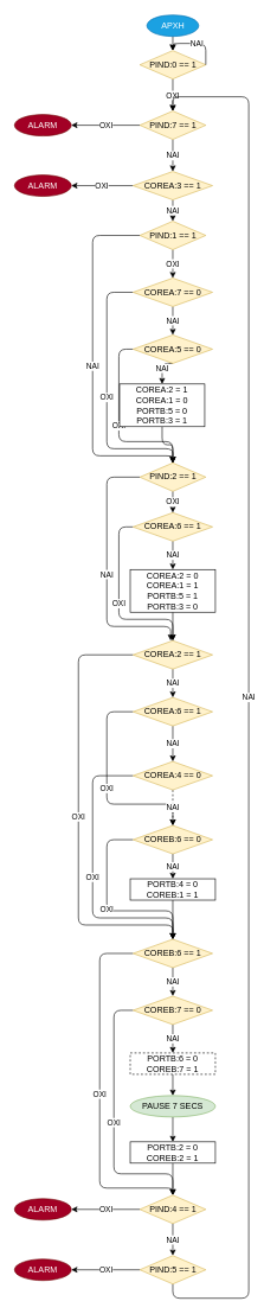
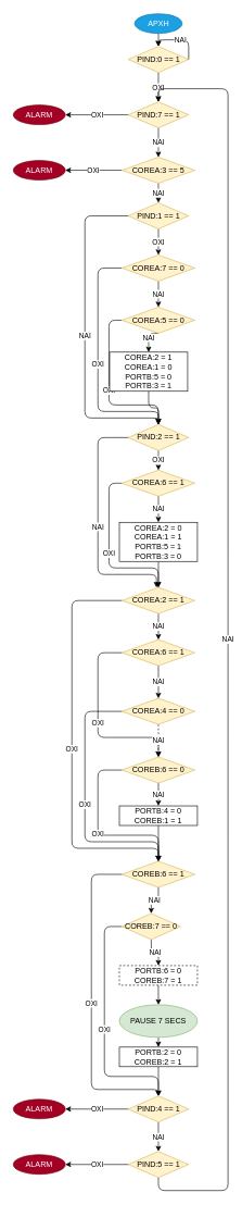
- <mxCell id="11" value="COREA:3 == 1" style="rhombus;whiteSpace=wrap;html=1;fillColor=#fff2cc;strokeColor=#d6b656;" parent="1" vertex="1"><mxGeometry x="187" y="240" width="112" height="40" as="geometry" /></mxCell>
+ <mxCell id="11" value="COREA:3 == 5" style="rhombus;whiteSpace=wrap;html=1;fillColor=#fff2cc;strokeColor=#d6b656;" parent="1" vertex="1"><mxGeometry x="187" y="240" width="112" height="40" as="geometry" /></mxCell>
- <mxCell id="50" value="COREB:7 == 0" style="rhombus;whiteSpace=wrap;html=1;fillColor=#fff2cc;strokeColor=#d6b656;" parent="1" vertex="1"><mxGeometry x="187" y="1400" width="112" height="40" as="geometry" /></mxCell>
+ <mxCell id="50" value="COREB:7 == 0" style="rhombus;whiteSpace=wrap;html=1;fillColor=#fff2cc;strokeColor=#d6b656;" parent="1" vertex="1"><mxGeometry x="187" y="1400" width="90" height="40" as="geometry" /></mxCell>
- <mxCell id="54" value="PAUSE 7 SECS" style="ellipse;whiteSpace=wrap;html=1;fillColor=#d5e8d4;strokeColor=#82b366;" parent="1" vertex="1"><mxGeometry x="183" y="1540" width="120" height="30" as="geometry" /></mxCell>
+ <mxCell id="54" value="PAUSE 7 SECS" style="ellipse;whiteSpace=wrap;html=1;fillColor=#d5e8d4;strokeColor=#82b366;" parent="1" vertex="1"><mxGeometry x="183" y="1540" width="120" height="50" as="geometry" /></mxCell>
